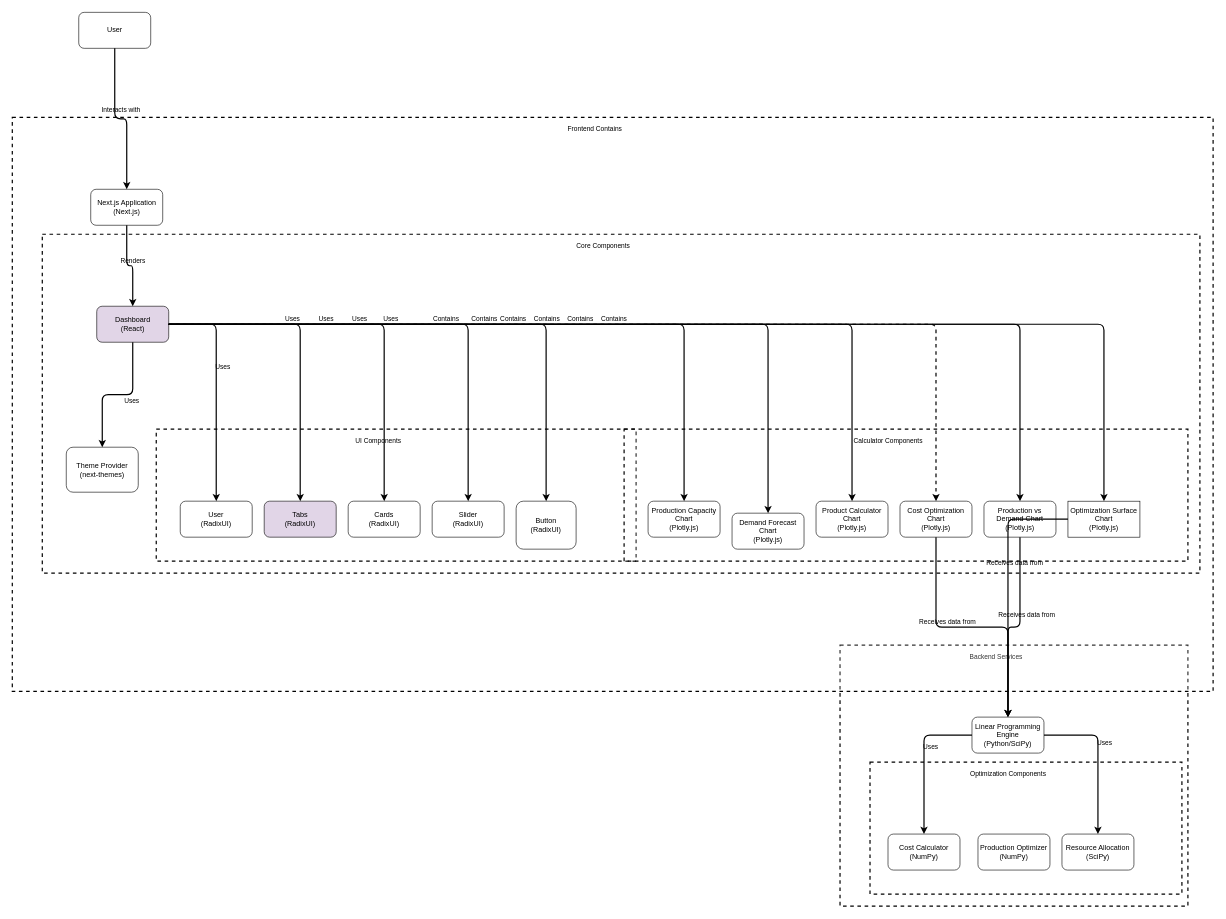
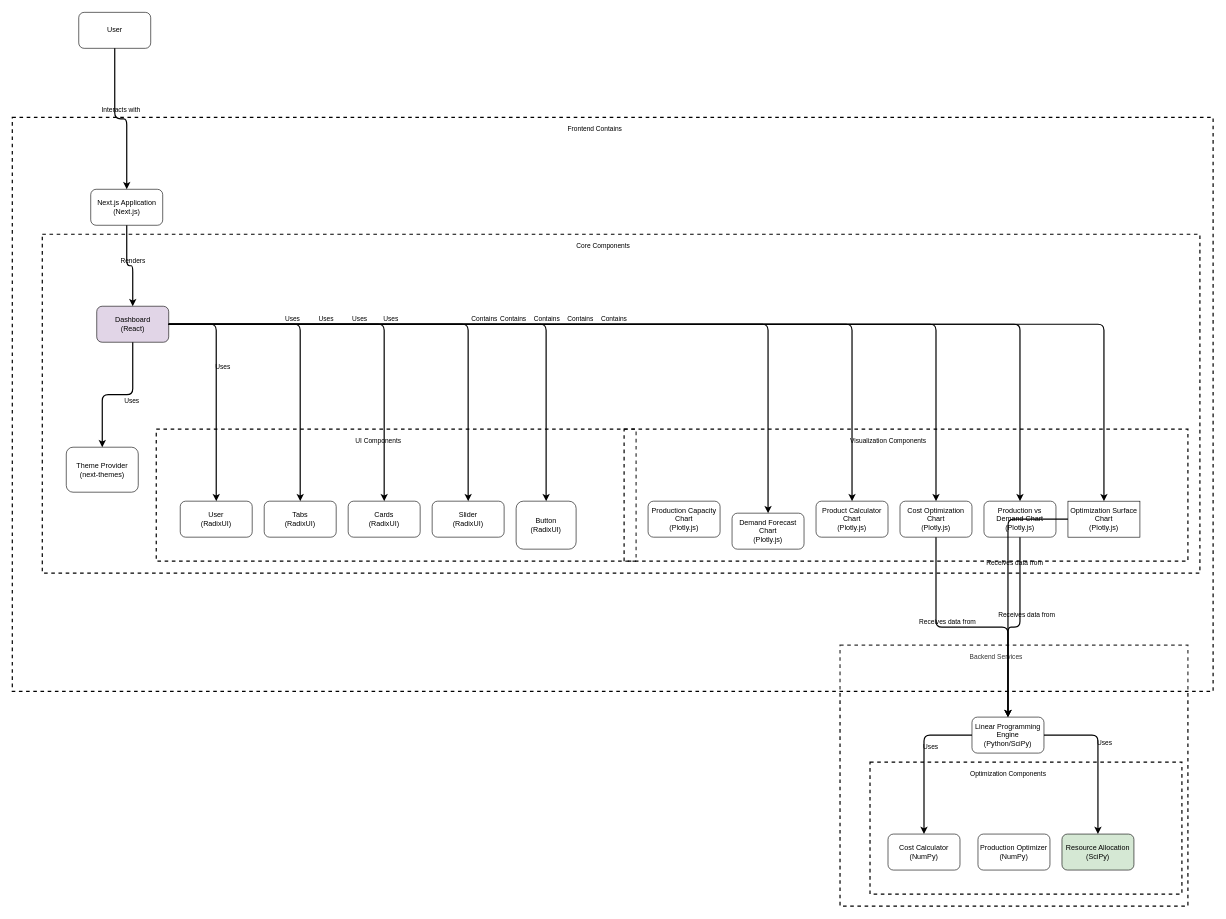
- <mxCell id="43" style="edgeStyle=orthogonalEdgeStyle;rounded=1;orthogonalLoop=1;jettySize=auto;html=1;strokeWidth=2;jumpStyle=arc;jumpSize=10;spacing=15;labelBackgroundColor=none;labelBorderColor=none;fontColor=default;dashed=1;" parent="1" source="27" target="22" edge="1"><mxGeometry relative="1" as="geometry" /></mxCell>
+ <mxCell id="43" style="edgeStyle=orthogonalEdgeStyle;rounded=1;orthogonalLoop=1;jettySize=auto;html=1;strokeWidth=2;jumpStyle=arc;jumpSize=10;spacing=15;labelBackgroundColor=none;labelBorderColor=none;fontColor=default;" parent="1" source="27" target="22" edge="1"><mxGeometry relative="1" as="geometry" /></mxCell>
- <mxCell id="47" style="edgeStyle=orthogonalEdgeStyle;rounded=1;orthogonalLoop=1;jettySize=auto;html=1;strokeWidth=2;jumpStyle=arc;jumpSize=10;spacing=15;labelBackgroundColor=none;labelBorderColor=none;fontColor=default;" parent="1" source="27" target="24" edge="1"><mxGeometry relative="1" as="geometry" /></mxCell>
- <mxCell id="48" value="Contains" style="edgeLabel;html=1;align=center;verticalAlign=middle;resizable=0;points=[];labelBackgroundColor=none;" parent="47" vertex="1" connectable="0"><mxGeometry x="-0.2" y="10" relative="1" as="geometry"><mxPoint as="offset" /></mxGeometry></mxCell>
- <mxCell id="26" value="Calculator Components" style="edgeLabel;html=1;align=center;verticalAlign=middle;resizable=0;labelBackgroundColor=none;spacing=5" parent="11" vertex="1"><mxGeometry x="978" y="333" width="864" height="24" as="geometry" /></mxCell>
+ <mxCell id="26" value="Visualization Components" style="edgeLabel;html=1;align=center;verticalAlign=middle;resizable=0;labelBackgroundColor=none;spacing=5" parent="11" vertex="1"><mxGeometry x="978" y="333" width="864" height="24" as="geometry" /></mxCell>
- <mxCell id="13" value="Tabs&lt;br&gt;(RadixUI)" style="rounded=1;whiteSpace=wrap;html=1;labelBackgroundColor=none;fillColor=#e1d5e7;" parent="12" vertex="1"><mxGeometry x="180" y="120" width="120" height="60" as="geometry" /></mxCell>
+ <mxCell id="13" value="Tabs&lt;br&gt;(RadixUI)" style="rounded=1;whiteSpace=wrap;html=1;labelBackgroundColor=none;" parent="12" vertex="1"><mxGeometry x="180" y="120" width="120" height="60" as="geometry" /></mxCell>
- <mxCell id="5" value="Resource Allocation&lt;br&gt;(SciPy)" style="rounded=1;whiteSpace=wrap;html=1;labelBackgroundColor=none;" parent="3" vertex="1"><mxGeometry x="320" y="120" width="120" height="60" as="geometry" /></mxCell>
+ <mxCell id="5" value="Resource Allocation&lt;br&gt;(SciPy)" style="rounded=1;whiteSpace=wrap;html=1;labelBackgroundColor=none;fillColor=#d5e8d4;" parent="3" vertex="1"><mxGeometry x="320" y="120" width="120" height="60" as="geometry" /></mxCell>
